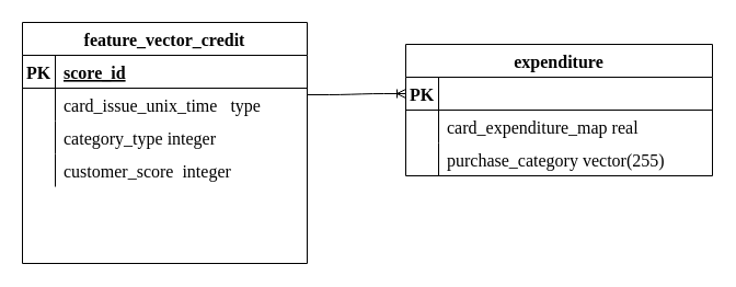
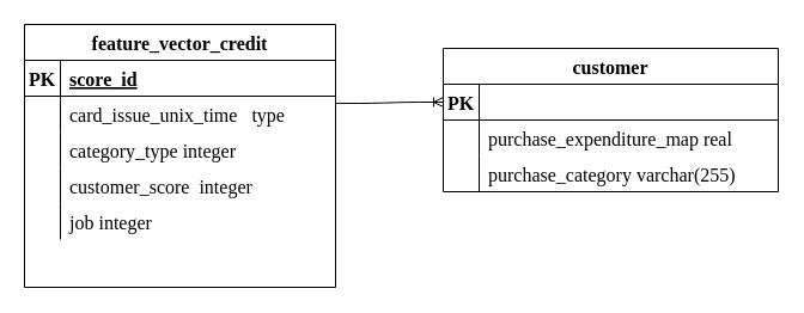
- <mxCell id="20" value="expenditure" style="shape=table;startSize=30;container=1;collapsible=1;childLayout=tableLayout;fixedRows=1;rowLines=0;fontStyle=1;align=center;resizeLast=1;fontFamily=Ubuntu;fontSource=https%3A%2F%2Ffonts.googleapis.com%2Fcss%3Ffamily%3DUbuntu;fontSize=16;" vertex="1" parent="1"><mxGeometry x="370" y="40" width="280" height="120" as="geometry" /></mxCell>
+ <mxCell id="20" value="customer" style="shape=table;startSize=30;container=1;collapsible=1;childLayout=tableLayout;fixedRows=1;rowLines=0;fontStyle=1;align=center;resizeLast=1;fontFamily=Ubuntu;fontSource=https%3A%2F%2Ffonts.googleapis.com%2Fcss%3Ffamily%3DUbuntu;fontSize=16;" vertex="1" parent="1"><mxGeometry x="370" y="40" width="280" height="120" as="geometry" /></mxCell>
- <mxCell id="25" value="card_expenditure_map real" style="shape=partialRectangle;connectable=0;fillColor=none;top=0;left=0;bottom=0;right=0;align=left;spacingLeft=6;overflow=hidden;fontFamily=Ubuntu;fontSource=https%3A%2F%2Ffonts.googleapis.com%2Fcss%3Ffamily%3DUbuntu;fontSize=16;" vertex="1" parent="23"><mxGeometry x="30" width="250" height="30" as="geometry" /></mxCell>
+ <mxCell id="25" value="purchase_expenditure_map real" style="shape=partialRectangle;connectable=0;fillColor=none;top=0;left=0;bottom=0;right=0;align=left;spacingLeft=6;overflow=hidden;fontFamily=Ubuntu;fontSource=https%3A%2F%2Ffonts.googleapis.com%2Fcss%3Ffamily%3DUbuntu;fontSize=16;" vertex="1" parent="23"><mxGeometry x="30" width="250" height="30" as="geometry" /></mxCell>
- <mxCell id="28" value="purchase_category vector(255)" style="shape=partialRectangle;connectable=0;fillColor=none;top=0;left=0;bottom=0;right=0;align=left;spacingLeft=6;overflow=hidden;fontFamily=Ubuntu;fontSource=https%3A%2F%2Ffonts.googleapis.com%2Fcss%3Ffamily%3DUbuntu;fontSize=16;" vertex="1" parent="26"><mxGeometry x="30" width="250" height="30" as="geometry" /></mxCell>
+ <mxCell id="28" value="purchase_category varchar(255)" style="shape=partialRectangle;connectable=0;fillColor=none;top=0;left=0;bottom=0;right=0;align=left;spacingLeft=6;overflow=hidden;fontFamily=Ubuntu;fontSource=https%3A%2F%2Ffonts.googleapis.com%2Fcss%3Ffamily%3DUbuntu;fontSize=16;" vertex="1" parent="26"><mxGeometry x="30" width="250" height="30" as="geometry" /></mxCell>
+ <mxCell id="17" value="job integer" style="shape=partialRectangle;connectable=0;fillColor=none;top=0;left=0;bottom=0;right=0;align=left;spacingLeft=6;overflow=hidden;fontFamily=Ubuntu;fontSource=https%3A%2F%2Ffonts.googleapis.com%2Fcss%3Ffamily%3DUbuntu;fontSize=16;" vertex="1" parent="15"><mxGeometry x="30" width="230" height="30" as="geometry" /></mxCell>
